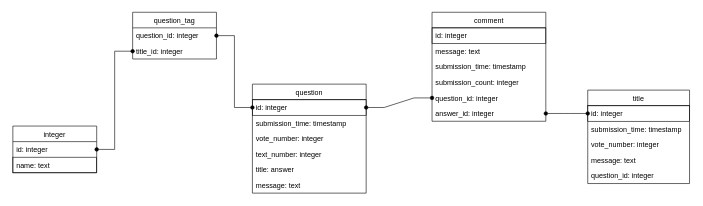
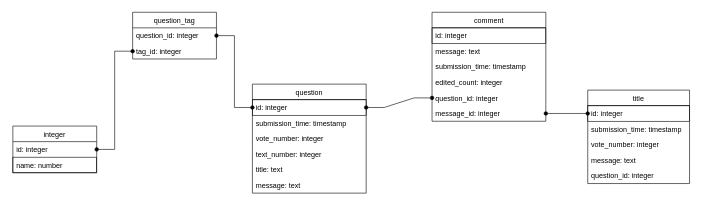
- <mxCell id="27" value="title_id: integer" style="text;strokeColor=none;fillColor=none;align=left;verticalAlign=top;spacingLeft=4;spacingRight=4;overflow=hidden;rotatable=0;points=[[0,0.5],[1,0.5]];portConstraint=eastwest;" vertex="1" parent="25"><mxGeometry y="52" width="140" height="26" as="geometry" /></mxCell>
+ <mxCell id="27" value="tag_id: integer" style="text;strokeColor=none;fillColor=none;align=left;verticalAlign=top;spacingLeft=4;spacingRight=4;overflow=hidden;rotatable=0;points=[[0,0.5],[1,0.5]];portConstraint=eastwest;" vertex="1" parent="25"><mxGeometry y="52" width="140" height="26" as="geometry" /></mxCell>
- <mxCell id="19" value="submission_count: integer" style="text;strokeColor=none;fillColor=none;align=left;verticalAlign=top;spacingLeft=4;spacingRight=4;overflow=hidden;rotatable=0;points=[[0,0.5],[1,0.5]];portConstraint=eastwest;" vertex="1" parent="15"><mxGeometry y="104" width="190" height="26" as="geometry" /></mxCell>
+ <mxCell id="19" value="edited_count: integer" style="text;strokeColor=none;fillColor=none;align=left;verticalAlign=top;spacingLeft=4;spacingRight=4;overflow=hidden;rotatable=0;points=[[0,0.5],[1,0.5]];portConstraint=eastwest;" vertex="1" parent="15"><mxGeometry y="104" width="190" height="26" as="geometry" /></mxCell>
- <mxCell id="21" value="answer_id: integer" style="text;strokeColor=none;fillColor=none;align=left;verticalAlign=top;spacingLeft=4;spacingRight=4;overflow=hidden;rotatable=0;points=[[0,0.5],[1,0.5]];portConstraint=eastwest;" vertex="1" parent="15"><mxGeometry y="156" width="190" height="26" as="geometry" /></mxCell>
+ <mxCell id="21" value="message_id: integer" style="text;strokeColor=none;fillColor=none;align=left;verticalAlign=top;spacingLeft=4;spacingRight=4;overflow=hidden;rotatable=0;points=[[0,0.5],[1,0.5]];portConstraint=eastwest;" vertex="1" parent="15"><mxGeometry y="156" width="190" height="26" as="geometry" /></mxCell>
- <mxCell id="24" value="name: text" style="text;strokeColor=default;fillColor=none;align=left;verticalAlign=top;spacingLeft=4;spacingRight=4;overflow=hidden;rotatable=0;points=[[0,0.5],[1,0.5]];portConstraint=eastwest;" vertex="1" parent="22"><mxGeometry y="52" width="140" height="26" as="geometry" /></mxCell>
+ <mxCell id="24" value="name: number" style="text;strokeColor=default;fillColor=none;align=left;verticalAlign=top;spacingLeft=4;spacingRight=4;overflow=hidden;rotatable=0;points=[[0,0.5],[1,0.5]];portConstraint=eastwest;" vertex="1" parent="22"><mxGeometry y="52" width="140" height="26" as="geometry" /></mxCell>
- <mxCell id="7" value="title: answer" style="text;strokeColor=none;fillColor=none;align=left;verticalAlign=top;spacingLeft=4;spacingRight=4;overflow=hidden;rotatable=0;points=[[0,0.5],[1,0.5]];portConstraint=eastwest;" vertex="1" parent="2"><mxGeometry y="130" width="190" height="26" as="geometry" /></mxCell>
+ <mxCell id="7" value="title: text" style="text;strokeColor=none;fillColor=none;align=left;verticalAlign=top;spacingLeft=4;spacingRight=4;overflow=hidden;rotatable=0;points=[[0,0.5],[1,0.5]];portConstraint=eastwest;" vertex="1" parent="2"><mxGeometry y="130" width="190" height="26" as="geometry" /></mxCell>
